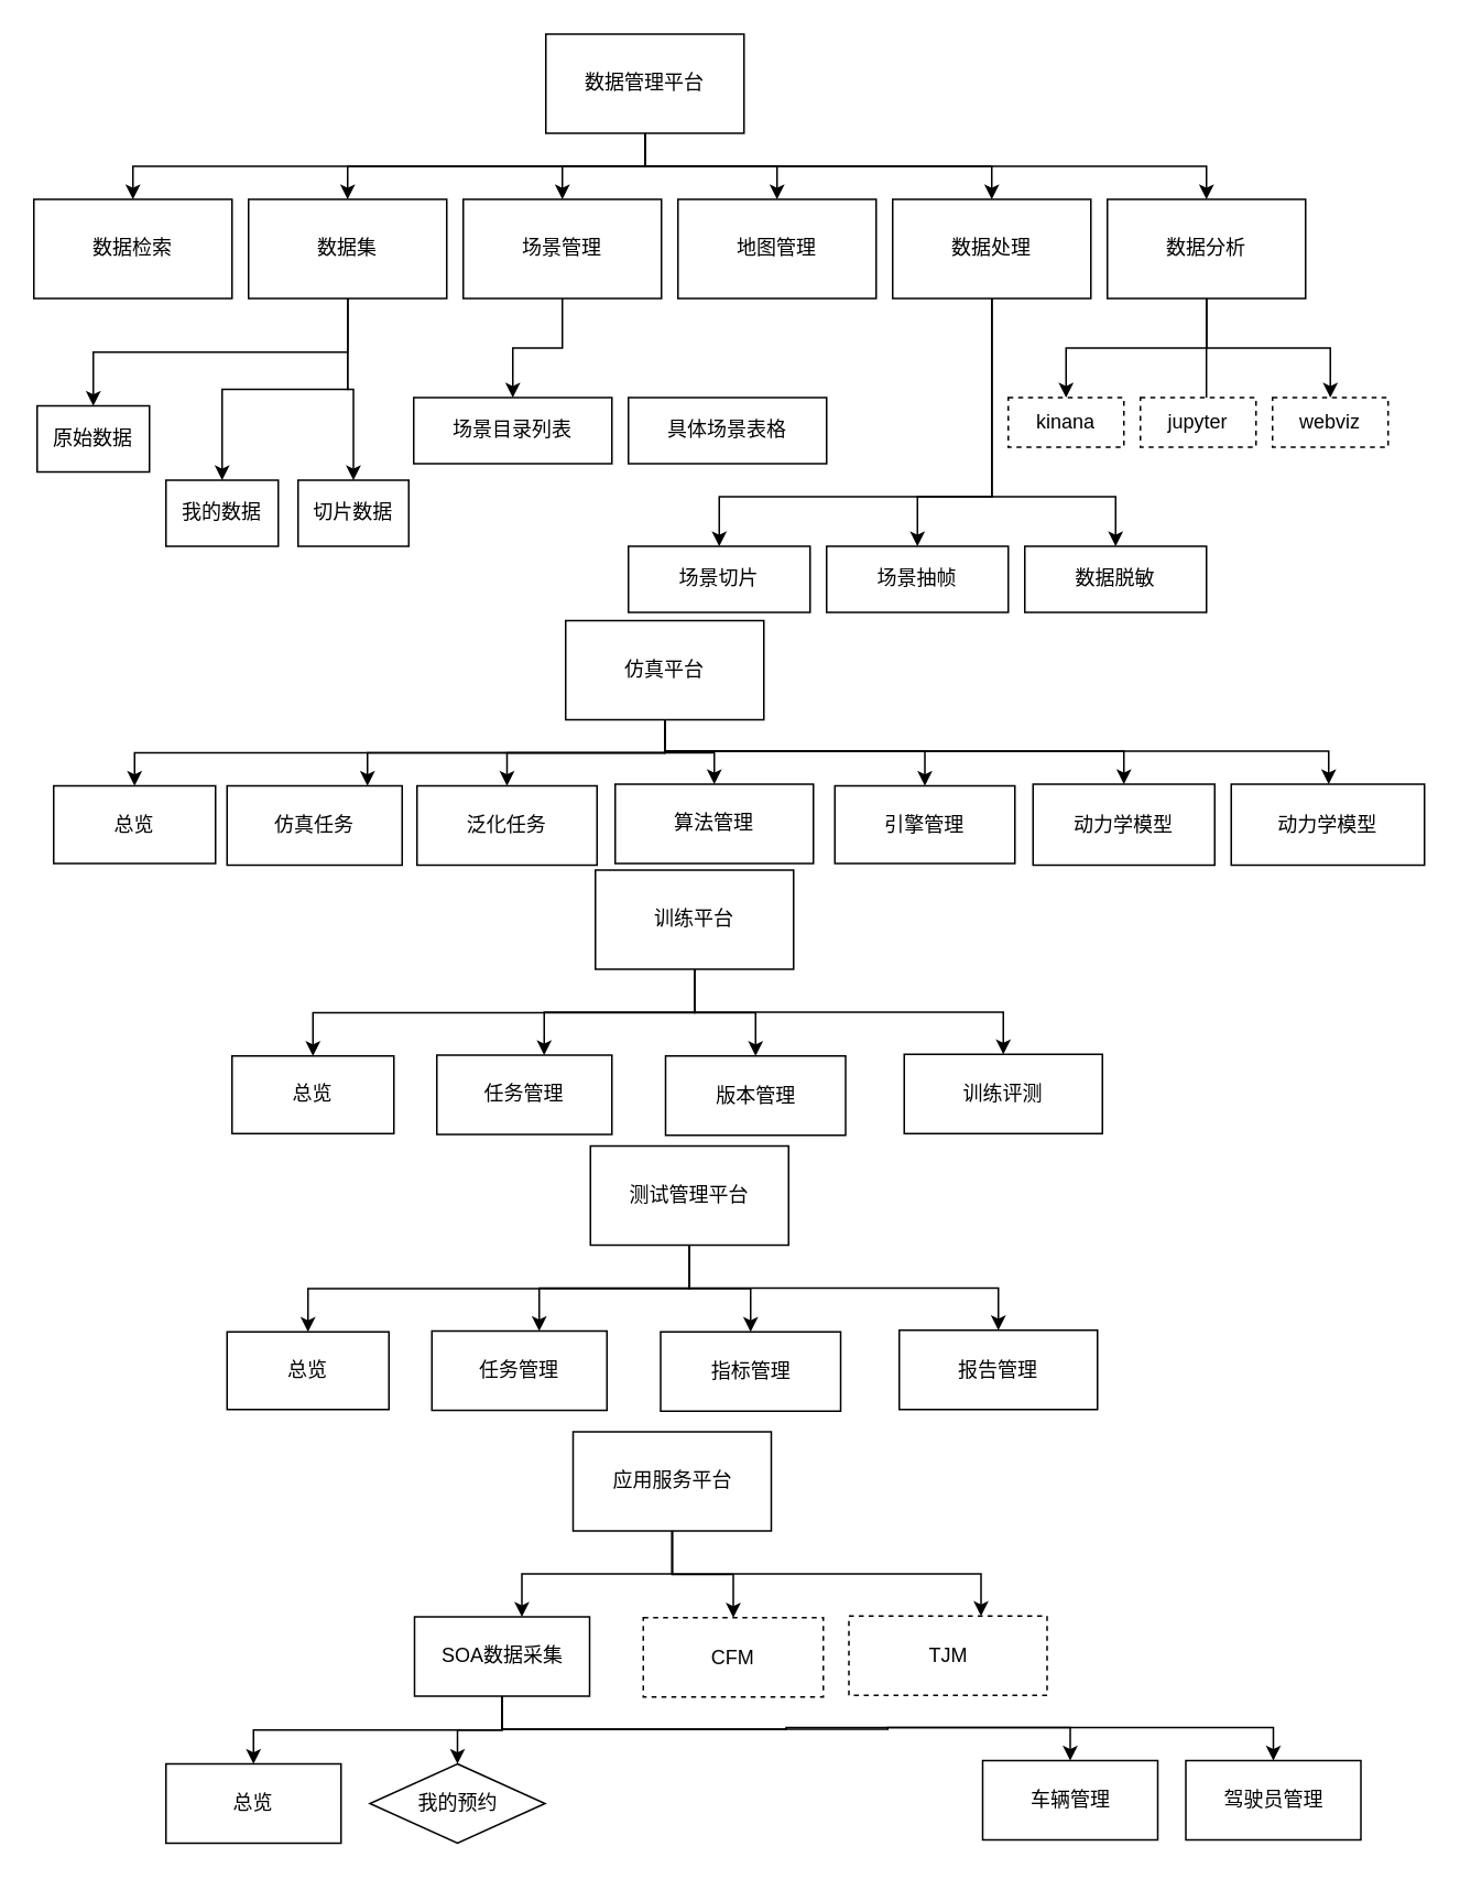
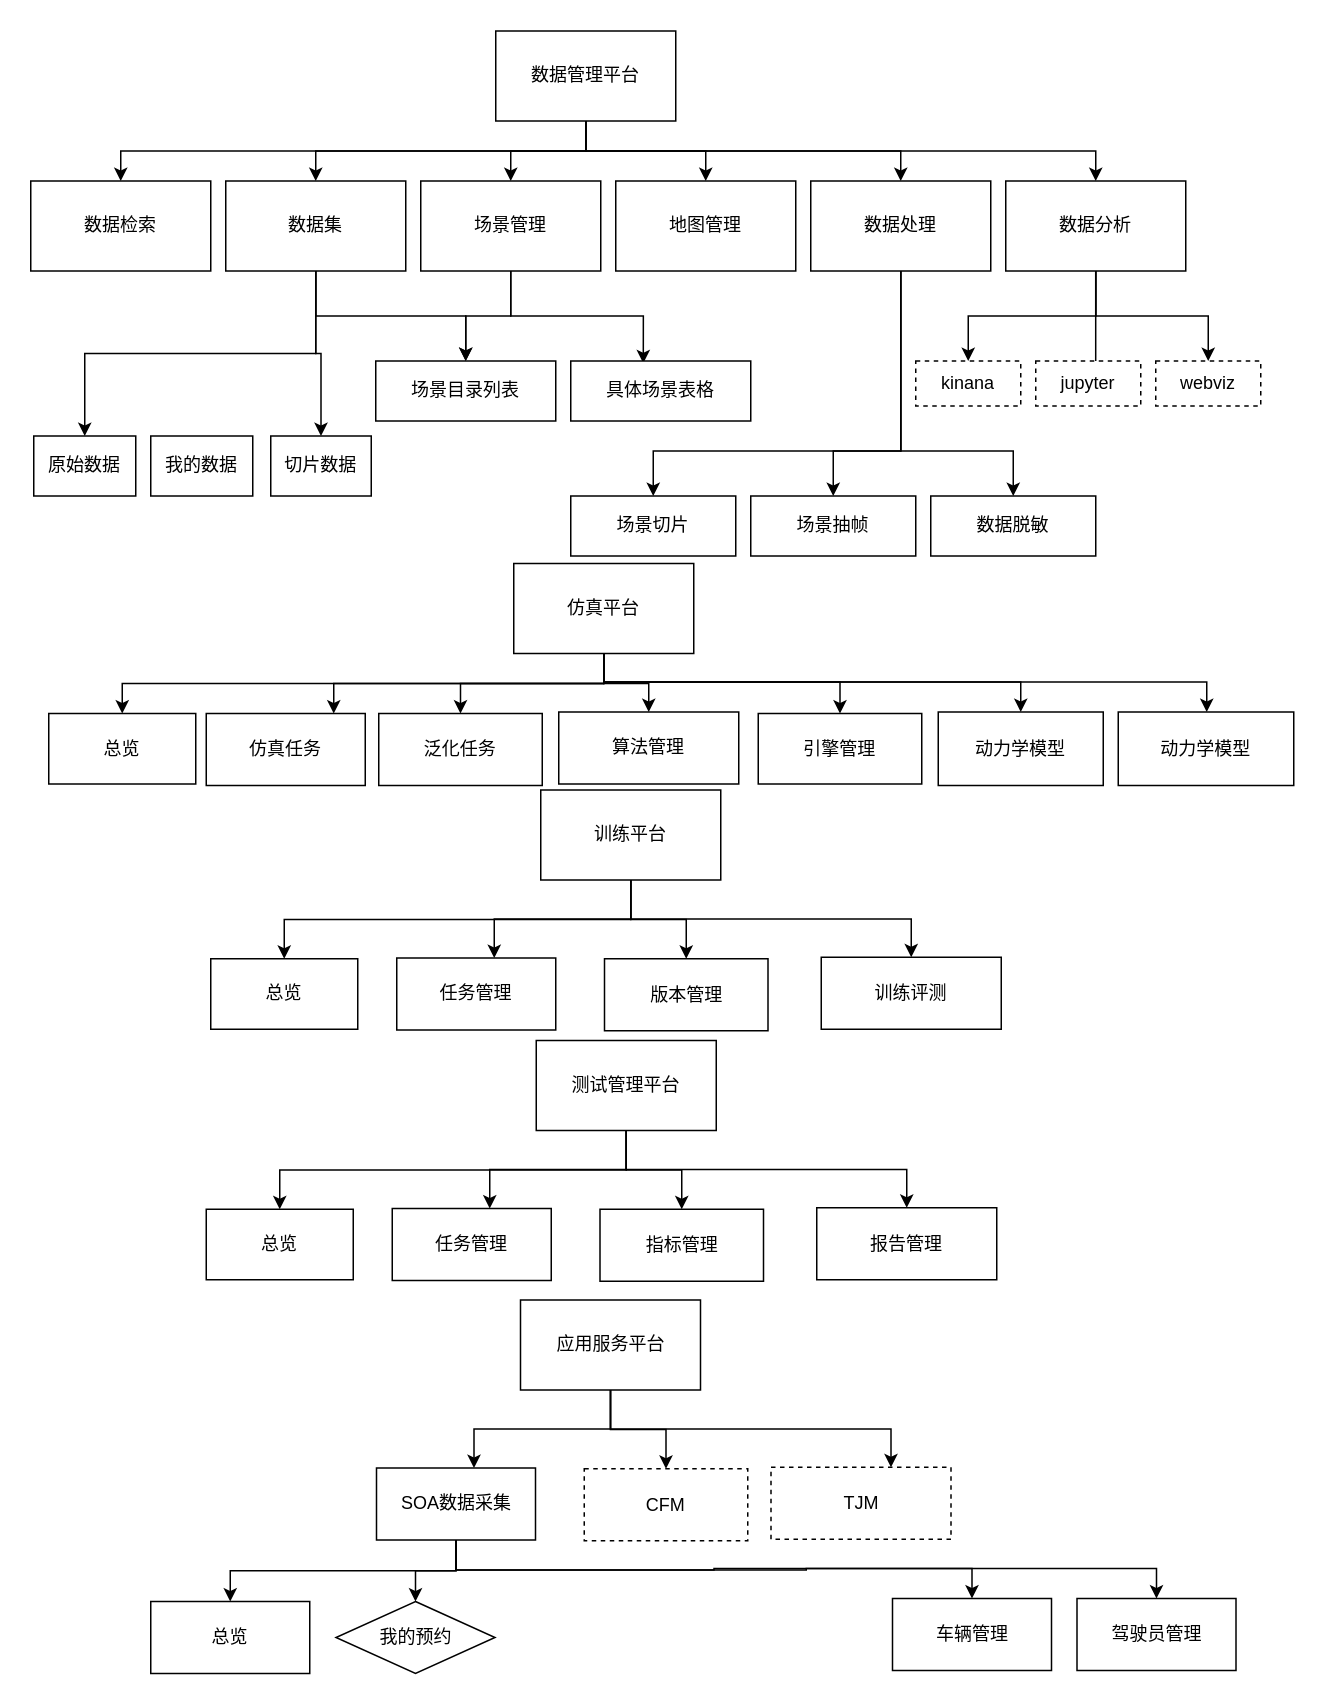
+ <mxCell id="15" style="edgeStyle=orthogonalEdgeStyle;rounded=0;orthogonalLoop=1;jettySize=auto;html=1;entryX=0.403;entryY=0.038;entryDx=0;entryDy=0;entryPerimeter=0;" edge="1" parent="1" source="16" target="30"><mxGeometry relative="1" as="geometry" /></mxCell>
- <mxCell id="11" style="edgeStyle=orthogonalEdgeStyle;rounded=0;orthogonalLoop=1;jettySize=auto;html=1;" edge="1" parent="1" source="13" target="27"><mxGeometry relative="1" as="geometry" /></mxCell>
+ <mxCell id="11" style="edgeStyle=orthogonalEdgeStyle;rounded=0;orthogonalLoop=1;jettySize=auto;html=1;" edge="1" parent="1" source="13" target="29"><mxGeometry relative="1" as="geometry" /></mxCell>
- <mxCell id="26" value="原始数据" style="rounded=0;whiteSpace=wrap;html=1;" vertex="1" parent="1"><mxGeometry x="22" y="245" width="68" height="40" as="geometry" /></mxCell>
+ <mxCell id="26" value="原始数据" style="rounded=0;whiteSpace=wrap;html=1;" vertex="1" parent="1"><mxGeometry x="22" y="290" width="68" height="40" as="geometry" /></mxCell>
